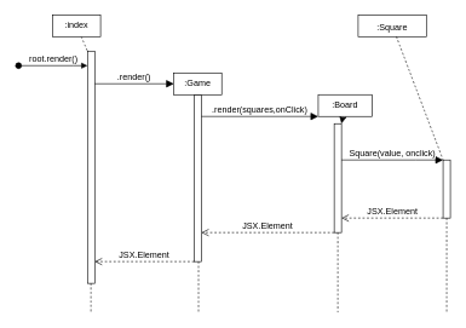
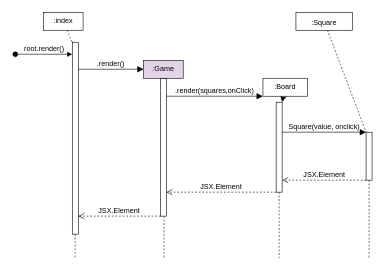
- <mxCell id="18" value=":Game" style="html=1;whiteSpace=wrap;fontSize=12;" vertex="1" parent="1"><mxGeometry x="239" y="100.05" width="66" height="30" as="geometry" /></mxCell>
+ <mxCell id="18" value=":Game" style="html=1;whiteSpace=wrap;fontSize=12;fillColor=#e1d5e7;" vertex="1" parent="1"><mxGeometry x="239" y="100.05" width="66" height="30" as="geometry" /></mxCell>
